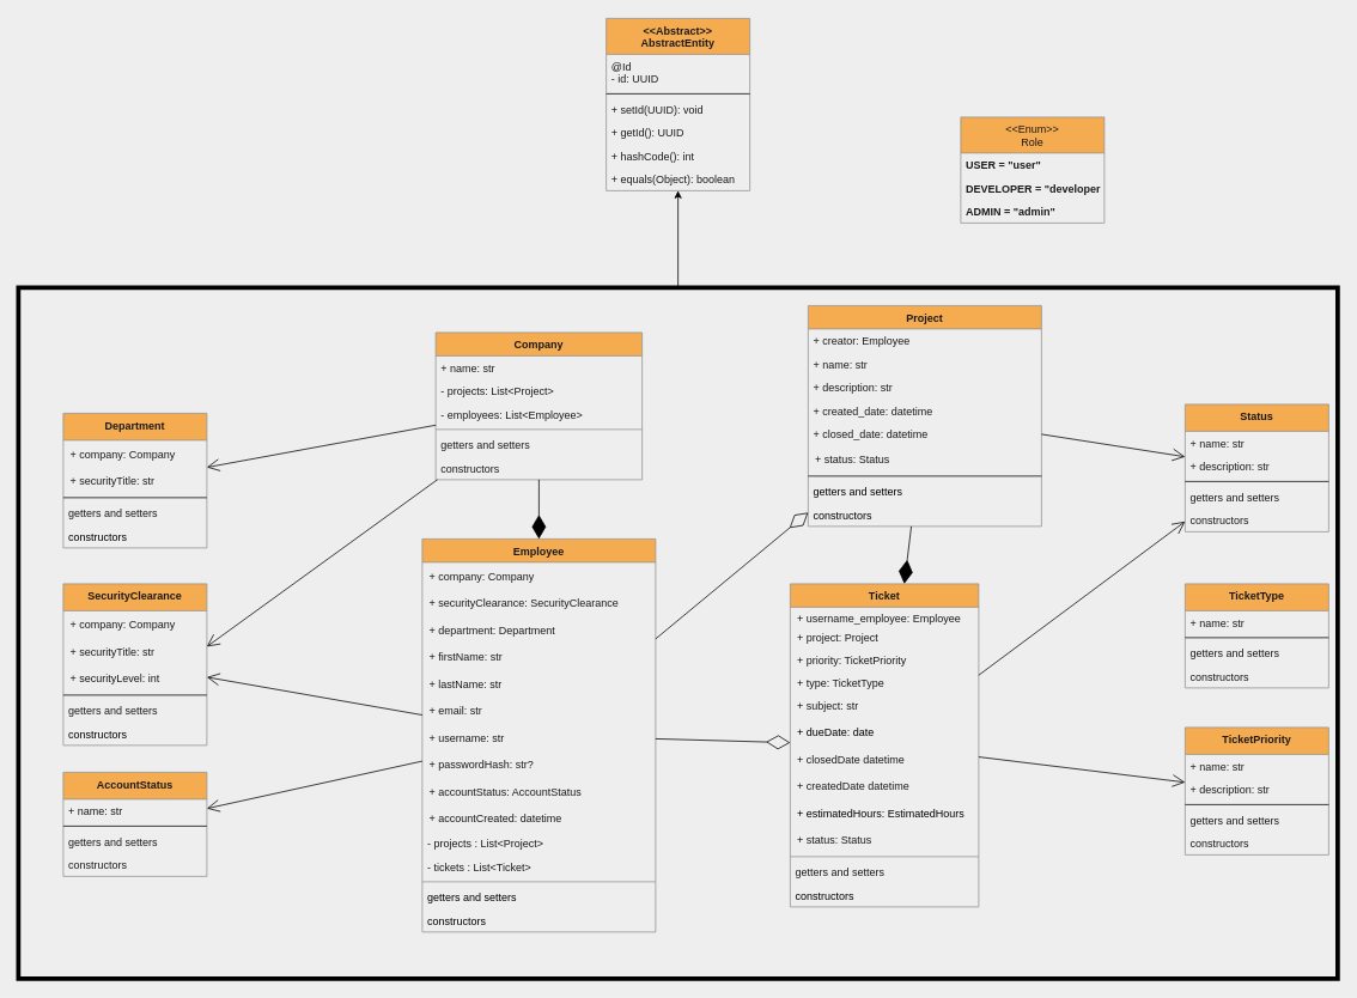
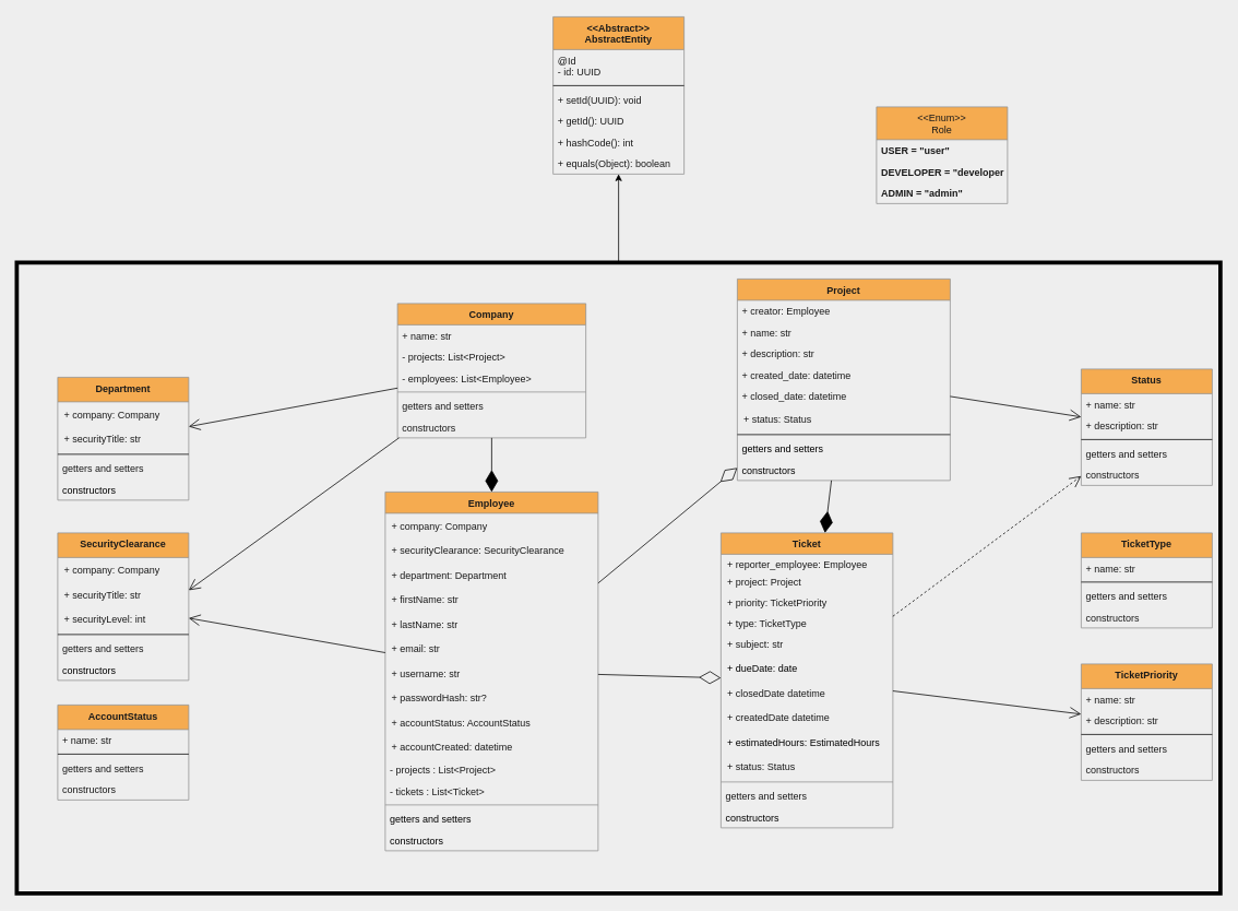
- <mxCell id="97" value="" style="endArrow=open;endFill=1;endSize=12;html=1;rounded=0;" parent="1" source="4" target="55" edge="1"><mxGeometry width="160" relative="1" as="geometry"><mxPoint x="1100" y="852.904" as="sourcePoint" /><mxPoint x="1330" y="881.169" as="targetPoint" /></mxGeometry></mxCell>
+ <mxCell id="97" value="" style="endArrow=open;endFill=1;endSize=12;html=1;rounded=0;dashed=1;" parent="1" source="4" target="55" edge="1"><mxGeometry width="160" relative="1" as="geometry"><mxPoint x="1100" y="852.904" as="sourcePoint" /><mxPoint x="1330" y="881.169" as="targetPoint" /></mxGeometry></mxCell>
- <mxCell id="5" value="+ username_employee: Employee " style="shape=partialRectangle;connectable=0;fillColor=none;top=0;left=0;bottom=0;right=0;align=left;spacingLeft=6;overflow=hidden;strokeColor=#909090;fontColor=#1A1A1A;" parent="4" vertex="1"><mxGeometry y="26" width="210" height="24" as="geometry"><mxRectangle width="320" height="30" as="alternateBounds" /></mxGeometry></mxCell>
+ <mxCell id="5" value="+ reporter_employee: Employee " style="shape=partialRectangle;connectable=0;fillColor=none;top=0;left=0;bottom=0;right=0;align=left;spacingLeft=6;overflow=hidden;strokeColor=#909090;fontColor=#1A1A1A;" parent="4" vertex="1"><mxGeometry y="26" width="210" height="24" as="geometry"><mxRectangle width="320" height="30" as="alternateBounds" /></mxGeometry></mxCell>
- <mxCell id="107" value="" style="endArrow=open;endFill=1;endSize=12;html=1;rounded=0;" parent="1" source="18" target="99" edge="1"><mxGeometry width="160" relative="1" as="geometry"><mxPoint x="480" y="798.356" as="sourcePoint" /><mxPoint x="240" y="762.089" as="targetPoint" /></mxGeometry></mxCell>
